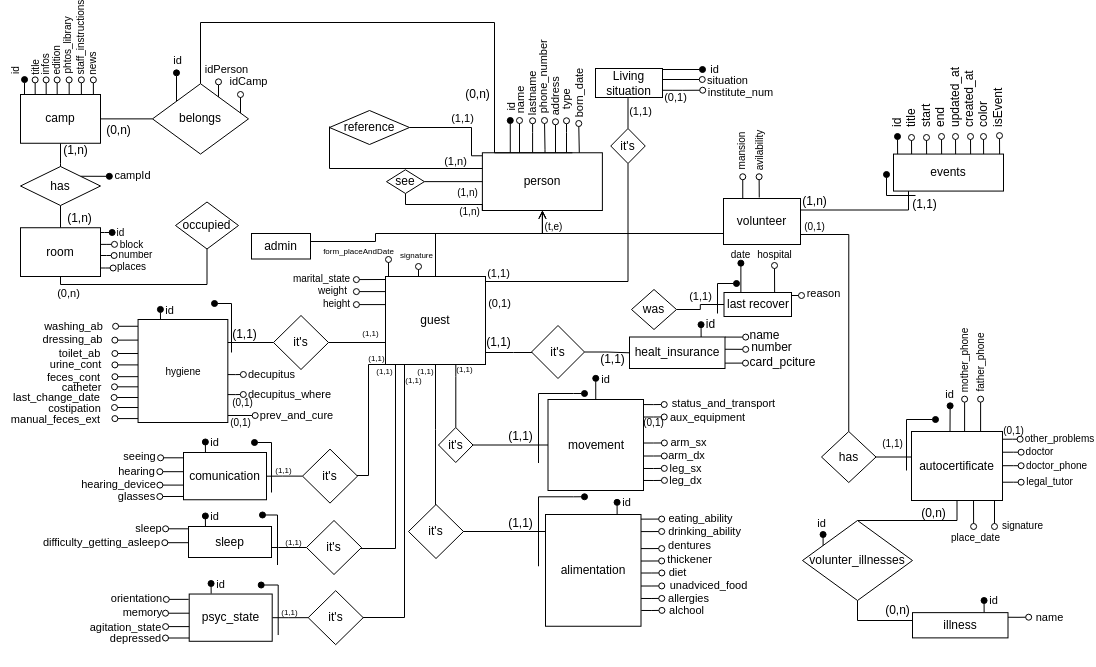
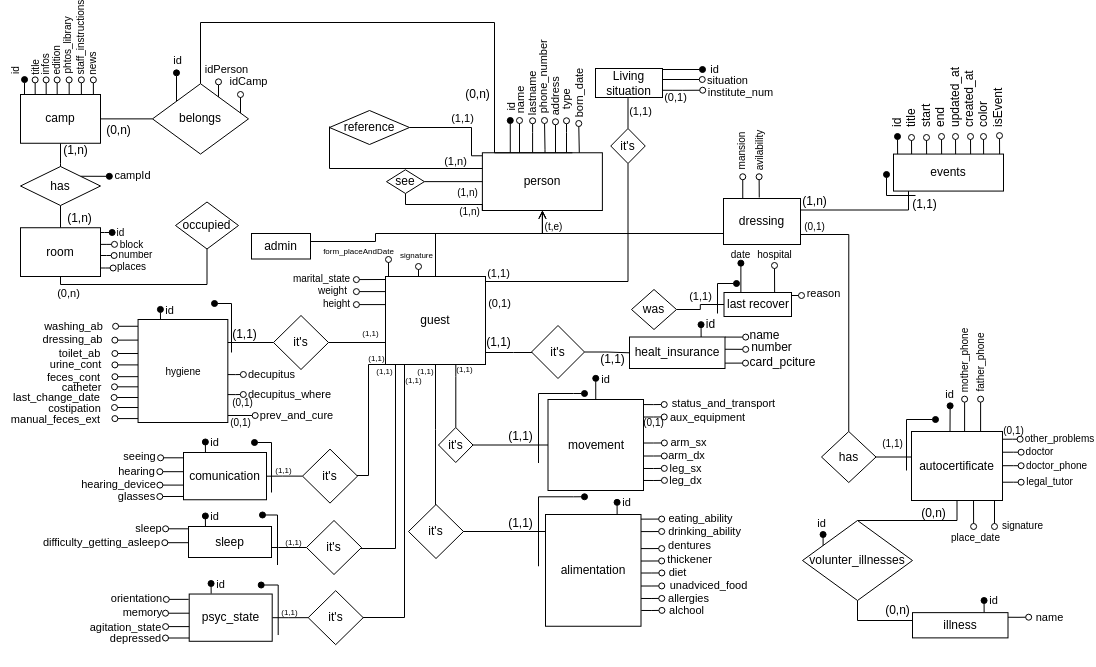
- <mxCell id="50" value="volunteer" style="whiteSpace=wrap;html=1;align=center;fillColor=#FFFFFF;" parent="1" vertex="1"><mxGeometry x="723" y="196" width="77" height="46" as="geometry" /></mxCell>
+ <mxCell id="50" value="dressing" style="whiteSpace=wrap;html=1;align=center;fillColor=#FFFFFF;" parent="1" vertex="1"><mxGeometry x="723" y="196" width="77" height="46" as="geometry" /></mxCell>
